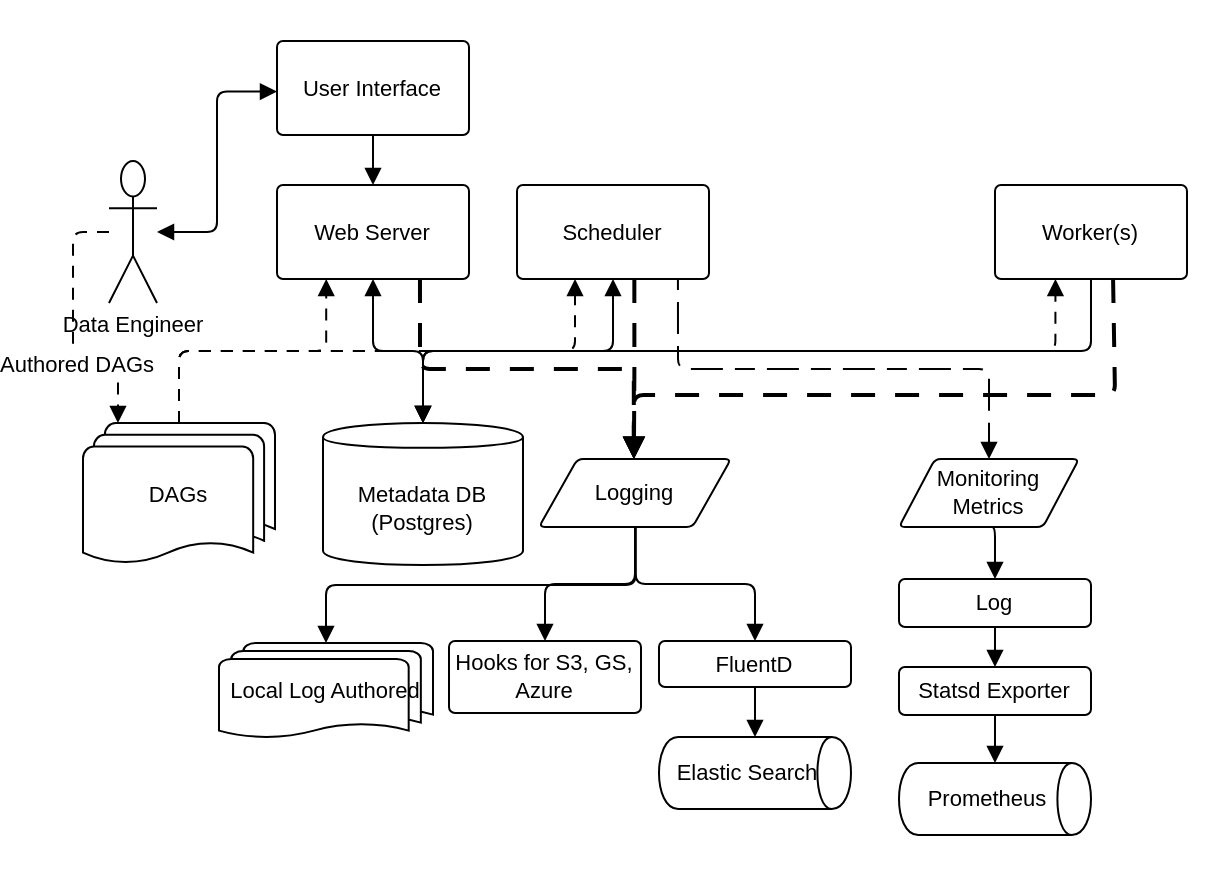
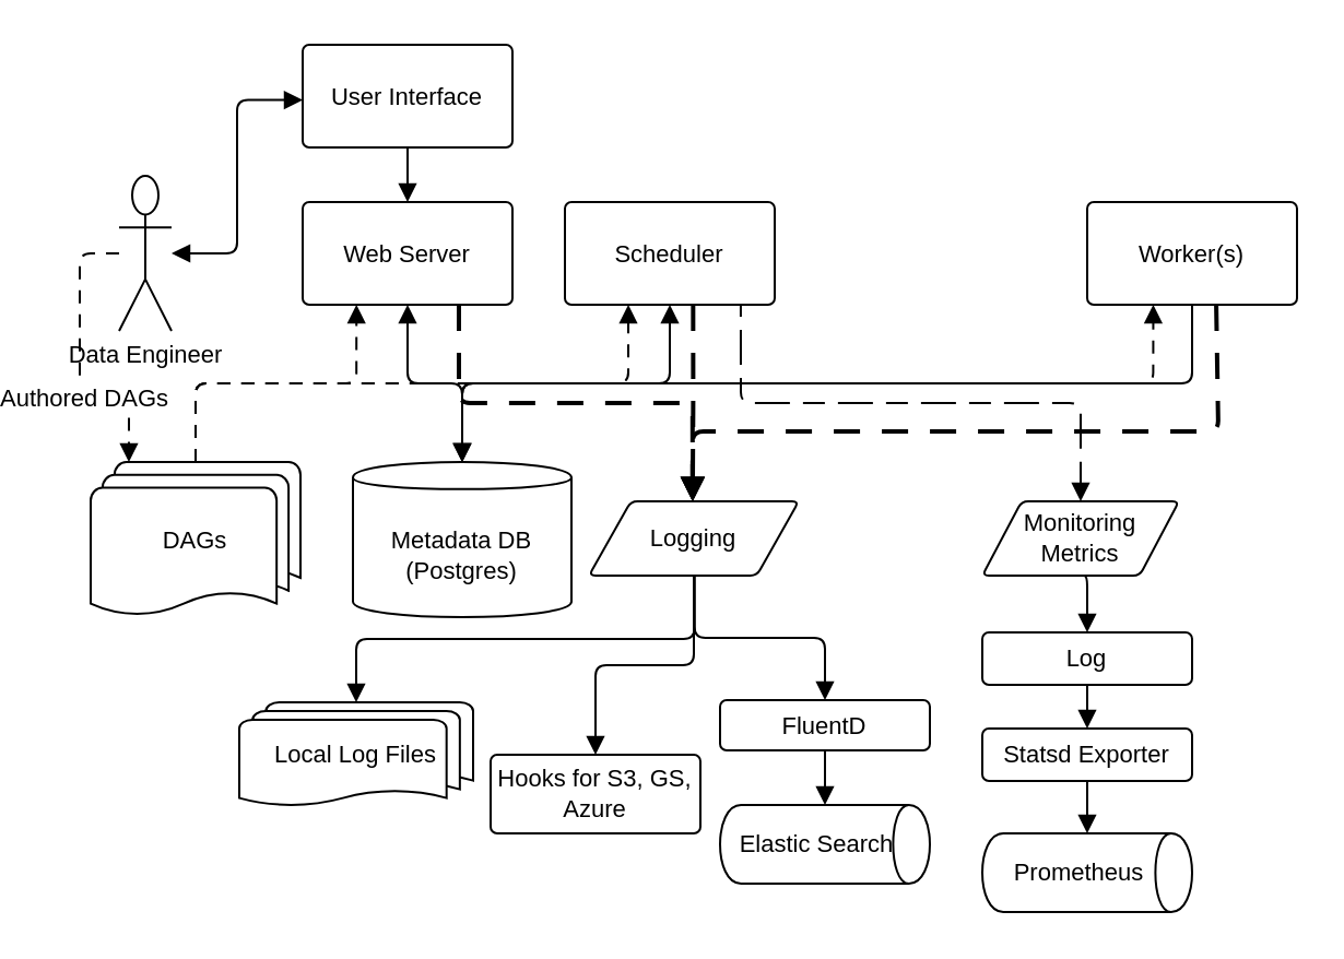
- <mxCell id="37" value="Hooks for  S3, GS, Azure " style="html=1;whiteSpace=wrap;;fontSize=11;fontColor=#000000;spacing=3;strokeOpacity=100;rounded=1;absoluteArcSize=1;arcSize=6;" vertex="1" zOrder="158" parent="1"><mxGeometry x="203" y="320" width="96" height="36" as="geometry" /></mxCell>
+ <mxCell id="37" value="Hooks for  S3, GS, Azure " style="html=1;whiteSpace=wrap;;fontSize=11;fontColor=#000000;spacing=3;strokeOpacity=100;rounded=1;absoluteArcSize=1;arcSize=6;" vertex="1" zOrder="158" parent="1"><mxGeometry x="203" y="345" width="96" height="36" as="geometry" /></mxCell>
- <mxCell id="23" value="Local Log Authored" style="html=1;whiteSpace=wrap;shape=mxgraph.flowchart.multi-document;fontSize=11;fontColor=#000000;spacing=3;strokeOpacity=100;rounded=1;absoluteArcSize=1;arcSize=6;" vertex="1" zOrder="132" parent="1"><mxGeometry x="88" y="321" width="107" height="48" as="geometry" /></mxCell>
+ <mxCell id="23" value="Local Log Files" style="html=1;whiteSpace=wrap;shape=mxgraph.flowchart.multi-document;fontSize=11;fontColor=#000000;spacing=3;strokeOpacity=100;rounded=1;absoluteArcSize=1;arcSize=6;" vertex="1" zOrder="132" parent="1"><mxGeometry x="88" y="321" width="107" height="48" as="geometry" /></mxCell>
